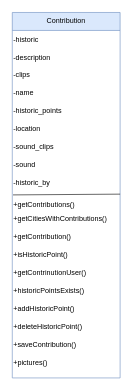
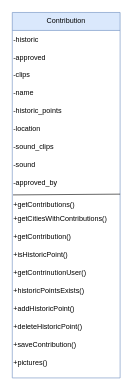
- <mxCell id="4" value="-description" style="text;html=1;align=left;verticalAlign=middle;resizable=0;points=[];autosize=1;strokeColor=none;fillColor=none;" vertex="1" parent="2"><mxGeometry y="60" width="180" height="30" as="geometry" /></mxCell>
+ <mxCell id="4" value="-approved" style="text;html=1;align=left;verticalAlign=middle;resizable=0;points=[];autosize=1;strokeColor=none;fillColor=none;" vertex="1" parent="2"><mxGeometry y="60" width="180" height="30" as="geometry" /></mxCell>
- <mxCell id="11" value="-historic_by" style="text;html=1;align=left;verticalAlign=middle;resizable=0;points=[];autosize=1;strokeColor=none;fillColor=none;" vertex="1" parent="2"><mxGeometry y="270" width="180" height="30" as="geometry" /></mxCell>
+ <mxCell id="11" value="-approved_by" style="text;html=1;align=left;verticalAlign=middle;resizable=0;points=[];autosize=1;strokeColor=none;fillColor=none;" vertex="1" parent="2"><mxGeometry y="270" width="180" height="30" as="geometry" /></mxCell>
